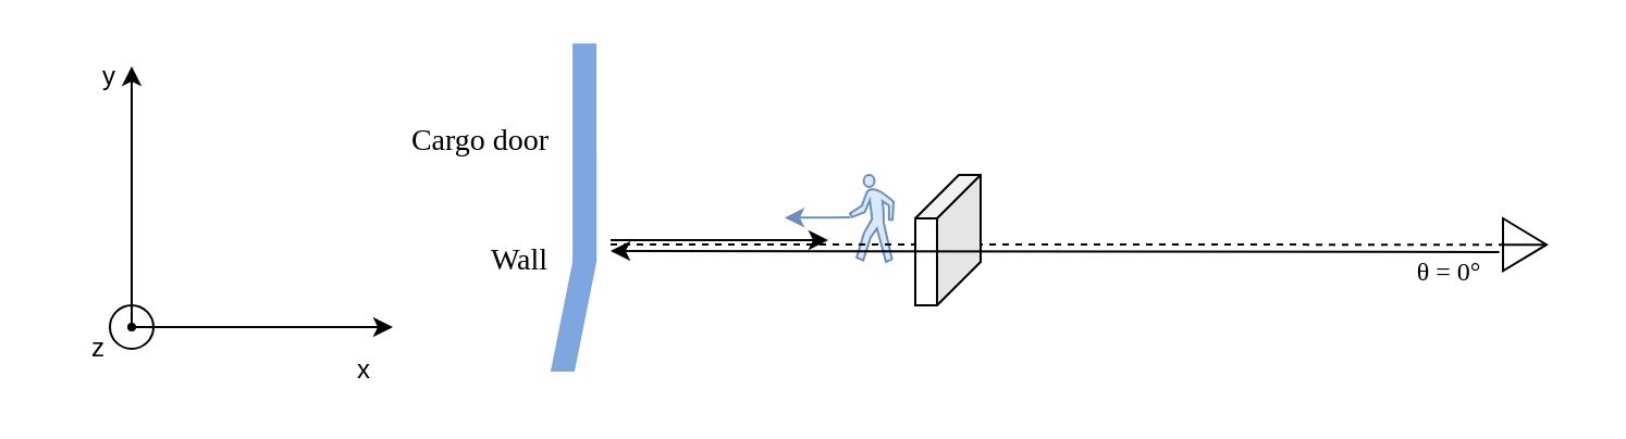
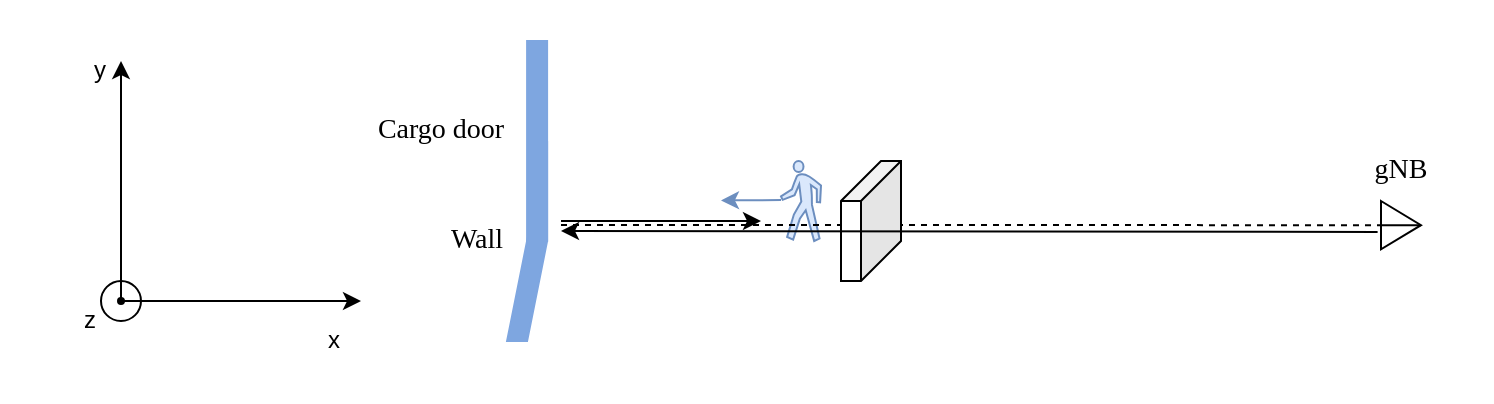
+ <mxCell id="5" value="&lt;font style=&quot;font-size: 14px;&quot; face=&quot;LM Sans&quot;&gt;gNB&lt;/font&gt;" style="text;html=1;align=center;verticalAlign=middle;resizable=0;points=[];autosize=1;strokeColor=none;fillColor=none;" parent="1" vertex="1"><mxGeometry x="675" y="70" width="50" height="30" as="geometry" /></mxCell>
- <mxCell id="13" value="&lt;font face=&quot;LM Sans&quot;&gt;θ = 0°&lt;/font&gt;" style="text;html=1;align=center;verticalAlign=middle;resizable=0;points=[];autosize=1;strokeColor=none;fillColor=none;" parent="1" vertex="1"><mxGeometry x="640" y="110" width="50" height="30" as="geometry" /></mxCell>
